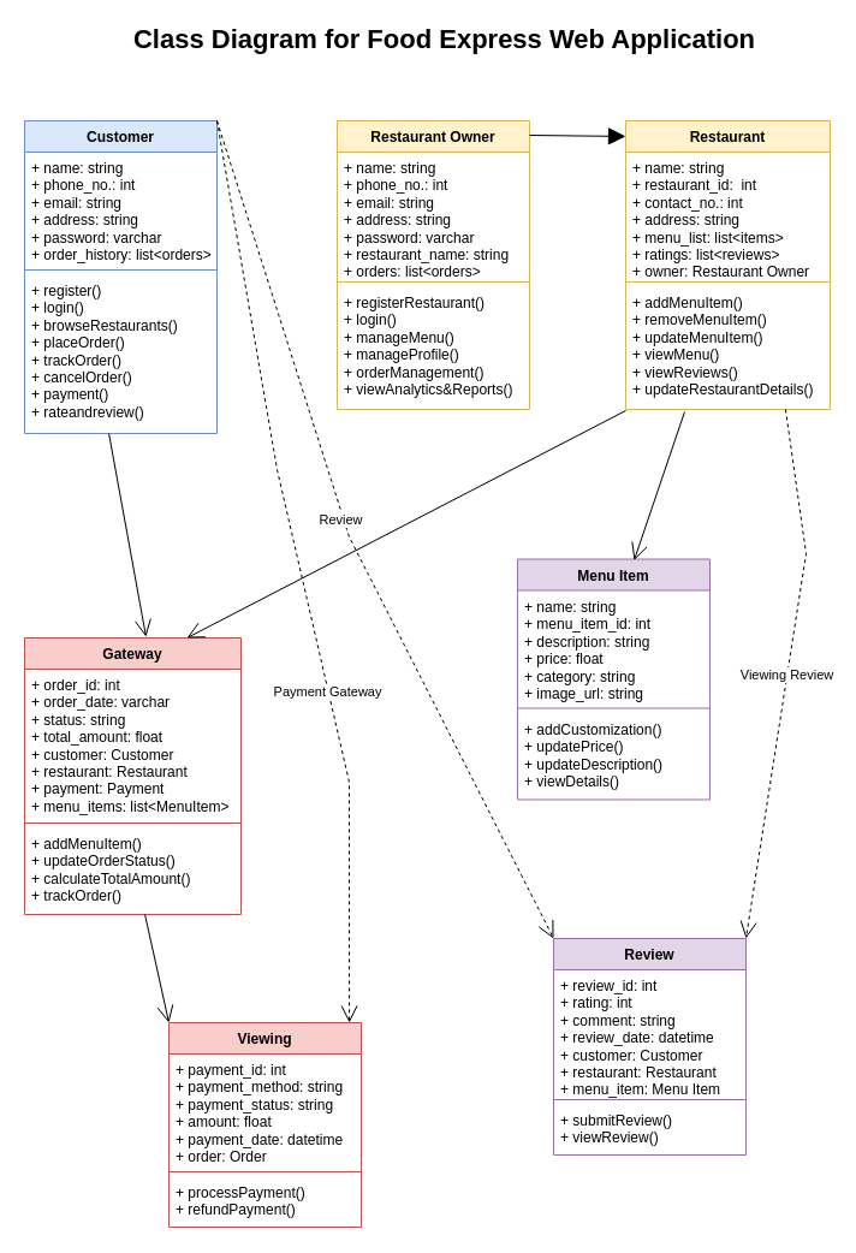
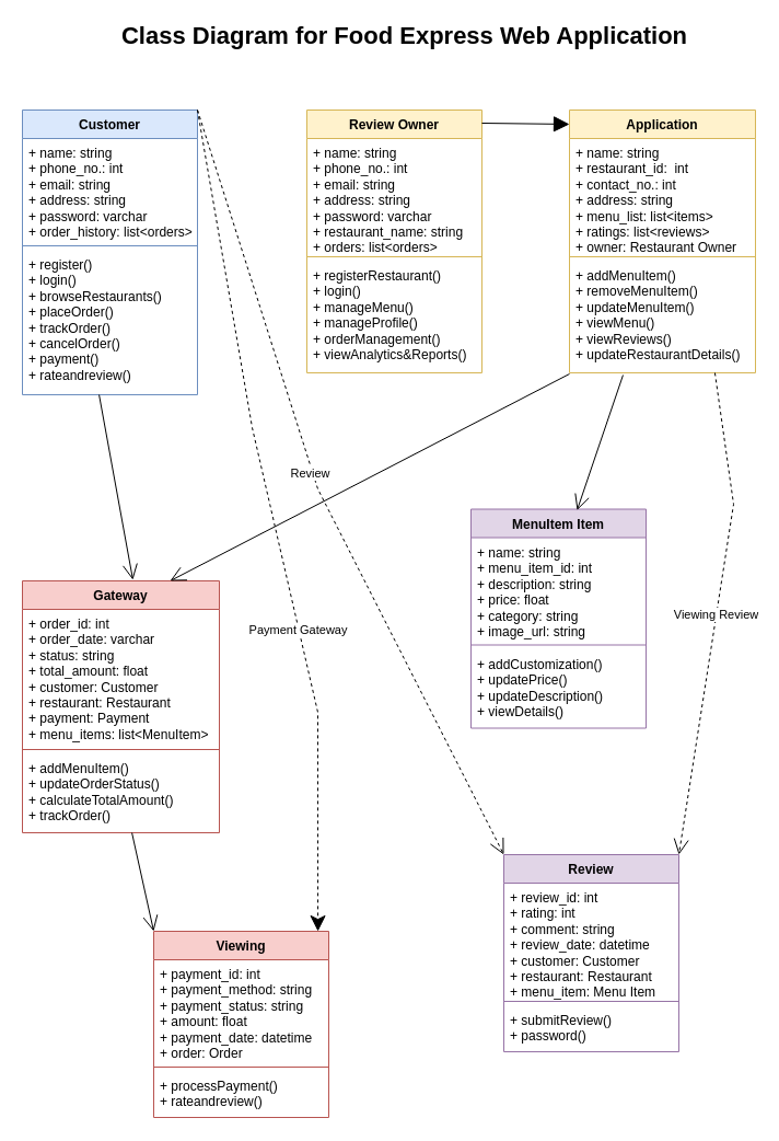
- <mxCell id="7" value="Restaurant Owner" style="swimlane;fontStyle=1;align=center;verticalAlign=top;childLayout=stackLayout;horizontal=1;startSize=26;horizontalStack=0;resizeParent=1;resizeParentMax=0;resizeLast=0;collapsible=1;marginBottom=0;whiteSpace=wrap;html=1;fillColor=#fff2cc;strokeColor=#d6b656;" vertex="1" parent="1"><mxGeometry x="280" y="100" width="160" height="240" as="geometry" /></mxCell>
+ <mxCell id="7" value="Review Owner" style="swimlane;fontStyle=1;align=center;verticalAlign=top;childLayout=stackLayout;horizontal=1;startSize=26;horizontalStack=0;resizeParent=1;resizeParentMax=0;resizeLast=0;collapsible=1;marginBottom=0;whiteSpace=wrap;html=1;fillColor=#fff2cc;strokeColor=#d6b656;" vertex="1" parent="1"><mxGeometry x="280" y="100" width="160" height="240" as="geometry" /></mxCell>
- <mxCell id="11" value="Restaurant" style="swimlane;fontStyle=1;align=center;verticalAlign=top;childLayout=stackLayout;horizontal=1;startSize=26;horizontalStack=0;resizeParent=1;resizeParentMax=0;resizeLast=0;collapsible=1;marginBottom=0;whiteSpace=wrap;html=1;fillColor=#fff2cc;strokeColor=#d6b656;" vertex="1" parent="1"><mxGeometry x="520" y="100" width="170" height="240" as="geometry" /></mxCell>
+ <mxCell id="11" value="Application" style="swimlane;fontStyle=1;align=center;verticalAlign=top;childLayout=stackLayout;horizontal=1;startSize=26;horizontalStack=0;resizeParent=1;resizeParentMax=0;resizeLast=0;collapsible=1;marginBottom=0;whiteSpace=wrap;html=1;fillColor=#fff2cc;strokeColor=#d6b656;" vertex="1" parent="1"><mxGeometry x="520" y="100" width="170" height="240" as="geometry" /></mxCell>
- <mxCell id="19" value="Menu Item" style="swimlane;fontStyle=1;align=center;verticalAlign=top;childLayout=stackLayout;horizontal=1;startSize=26;horizontalStack=0;resizeParent=1;resizeParentMax=0;resizeLast=0;collapsible=1;marginBottom=0;whiteSpace=wrap;html=1;fillColor=#e1d5e7;strokeColor=#9673a6;" vertex="1" parent="1"><mxGeometry x="430" y="464.5" width="160" height="200" as="geometry" /></mxCell>
+ <mxCell id="19" value="MenuItem Item" style="swimlane;fontStyle=1;align=center;verticalAlign=top;childLayout=stackLayout;horizontal=1;startSize=26;horizontalStack=0;resizeParent=1;resizeParentMax=0;resizeLast=0;collapsible=1;marginBottom=0;whiteSpace=wrap;html=1;fillColor=#e1d5e7;strokeColor=#9673a6;" vertex="1" parent="1"><mxGeometry x="430" y="464.5" width="160" height="200" as="geometry" /></mxCell>
- <mxCell id="34" value="Payment Gateway" style="endArrow=open;endSize=12;dashed=1;html=1;rounded=0;entryX=0.938;entryY=0;entryDx=0;entryDy=0;exitX=1;exitY=0;exitDx=0;exitDy=0;entryPerimeter=0;" edge="1" parent="1" source="3" target="23"><mxGeometry x="0.272" y="-1" width="160" relative="1" as="geometry"><mxPoint x="182" y="108" as="sourcePoint" /><mxPoint x="340" y="390" as="targetPoint" /><Array as="points"><mxPoint x="230" y="390" /><mxPoint x="290" y="650" /></Array><mxPoint as="offset" /></mxGeometry></mxCell>
+ <mxCell id="34" value="Payment Gateway" style="endArrow=classic;endSize=12;dashed=1;html=1;rounded=0;entryX=0.938;entryY=0;entryDx=0;entryDy=0;exitX=1;exitY=0;exitDx=0;exitDy=0;entryPerimeter=0;" edge="1" parent="1" source="3" target="23"><mxGeometry x="0.272" y="-1" width="160" relative="1" as="geometry"><mxPoint x="182" y="108" as="sourcePoint" /><mxPoint x="340" y="390" as="targetPoint" /><Array as="points"><mxPoint x="230" y="390" /><mxPoint x="290" y="650" /></Array><mxPoint as="offset" /></mxGeometry></mxCell>
- <mxCell id="30" value="+ submitReview()&lt;div&gt;+ viewReview()&lt;/div&gt;" style="text;strokeColor=none;fillColor=none;align=left;verticalAlign=top;spacingLeft=4;spacingRight=4;overflow=hidden;rotatable=0;points=[[0,0.5],[1,0.5]];portConstraint=eastwest;whiteSpace=wrap;html=1;" vertex="1" parent="27"><mxGeometry y="138" width="160" height="42" as="geometry" /></mxCell>
+ <mxCell id="30" value="+ submitReview()&lt;div&gt;+ password()&lt;/div&gt;" style="text;strokeColor=none;fillColor=none;align=left;verticalAlign=top;spacingLeft=4;spacingRight=4;overflow=hidden;rotatable=0;points=[[0,0.5],[1,0.5]];portConstraint=eastwest;whiteSpace=wrap;html=1;" vertex="1" parent="27"><mxGeometry y="138" width="160" height="42" as="geometry" /></mxCell>
- <mxCell id="26" value="+ processPayment()&lt;div&gt;+ refundPayment()&lt;/div&gt;" style="text;strokeColor=none;fillColor=none;align=left;verticalAlign=top;spacingLeft=4;spacingRight=4;overflow=hidden;rotatable=0;points=[[0,0.5],[1,0.5]];portConstraint=eastwest;whiteSpace=wrap;html=1;" vertex="1" parent="23"><mxGeometry y="128" width="160" height="42" as="geometry" /></mxCell>
+ <mxCell id="26" value="+ processPayment()&lt;div&gt;+ rateandreview()&lt;/div&gt;" style="text;strokeColor=none;fillColor=none;align=left;verticalAlign=top;spacingLeft=4;spacingRight=4;overflow=hidden;rotatable=0;points=[[0,0.5],[1,0.5]];portConstraint=eastwest;whiteSpace=wrap;html=1;" vertex="1" parent="23"><mxGeometry y="128" width="160" height="42" as="geometry" /></mxCell>
